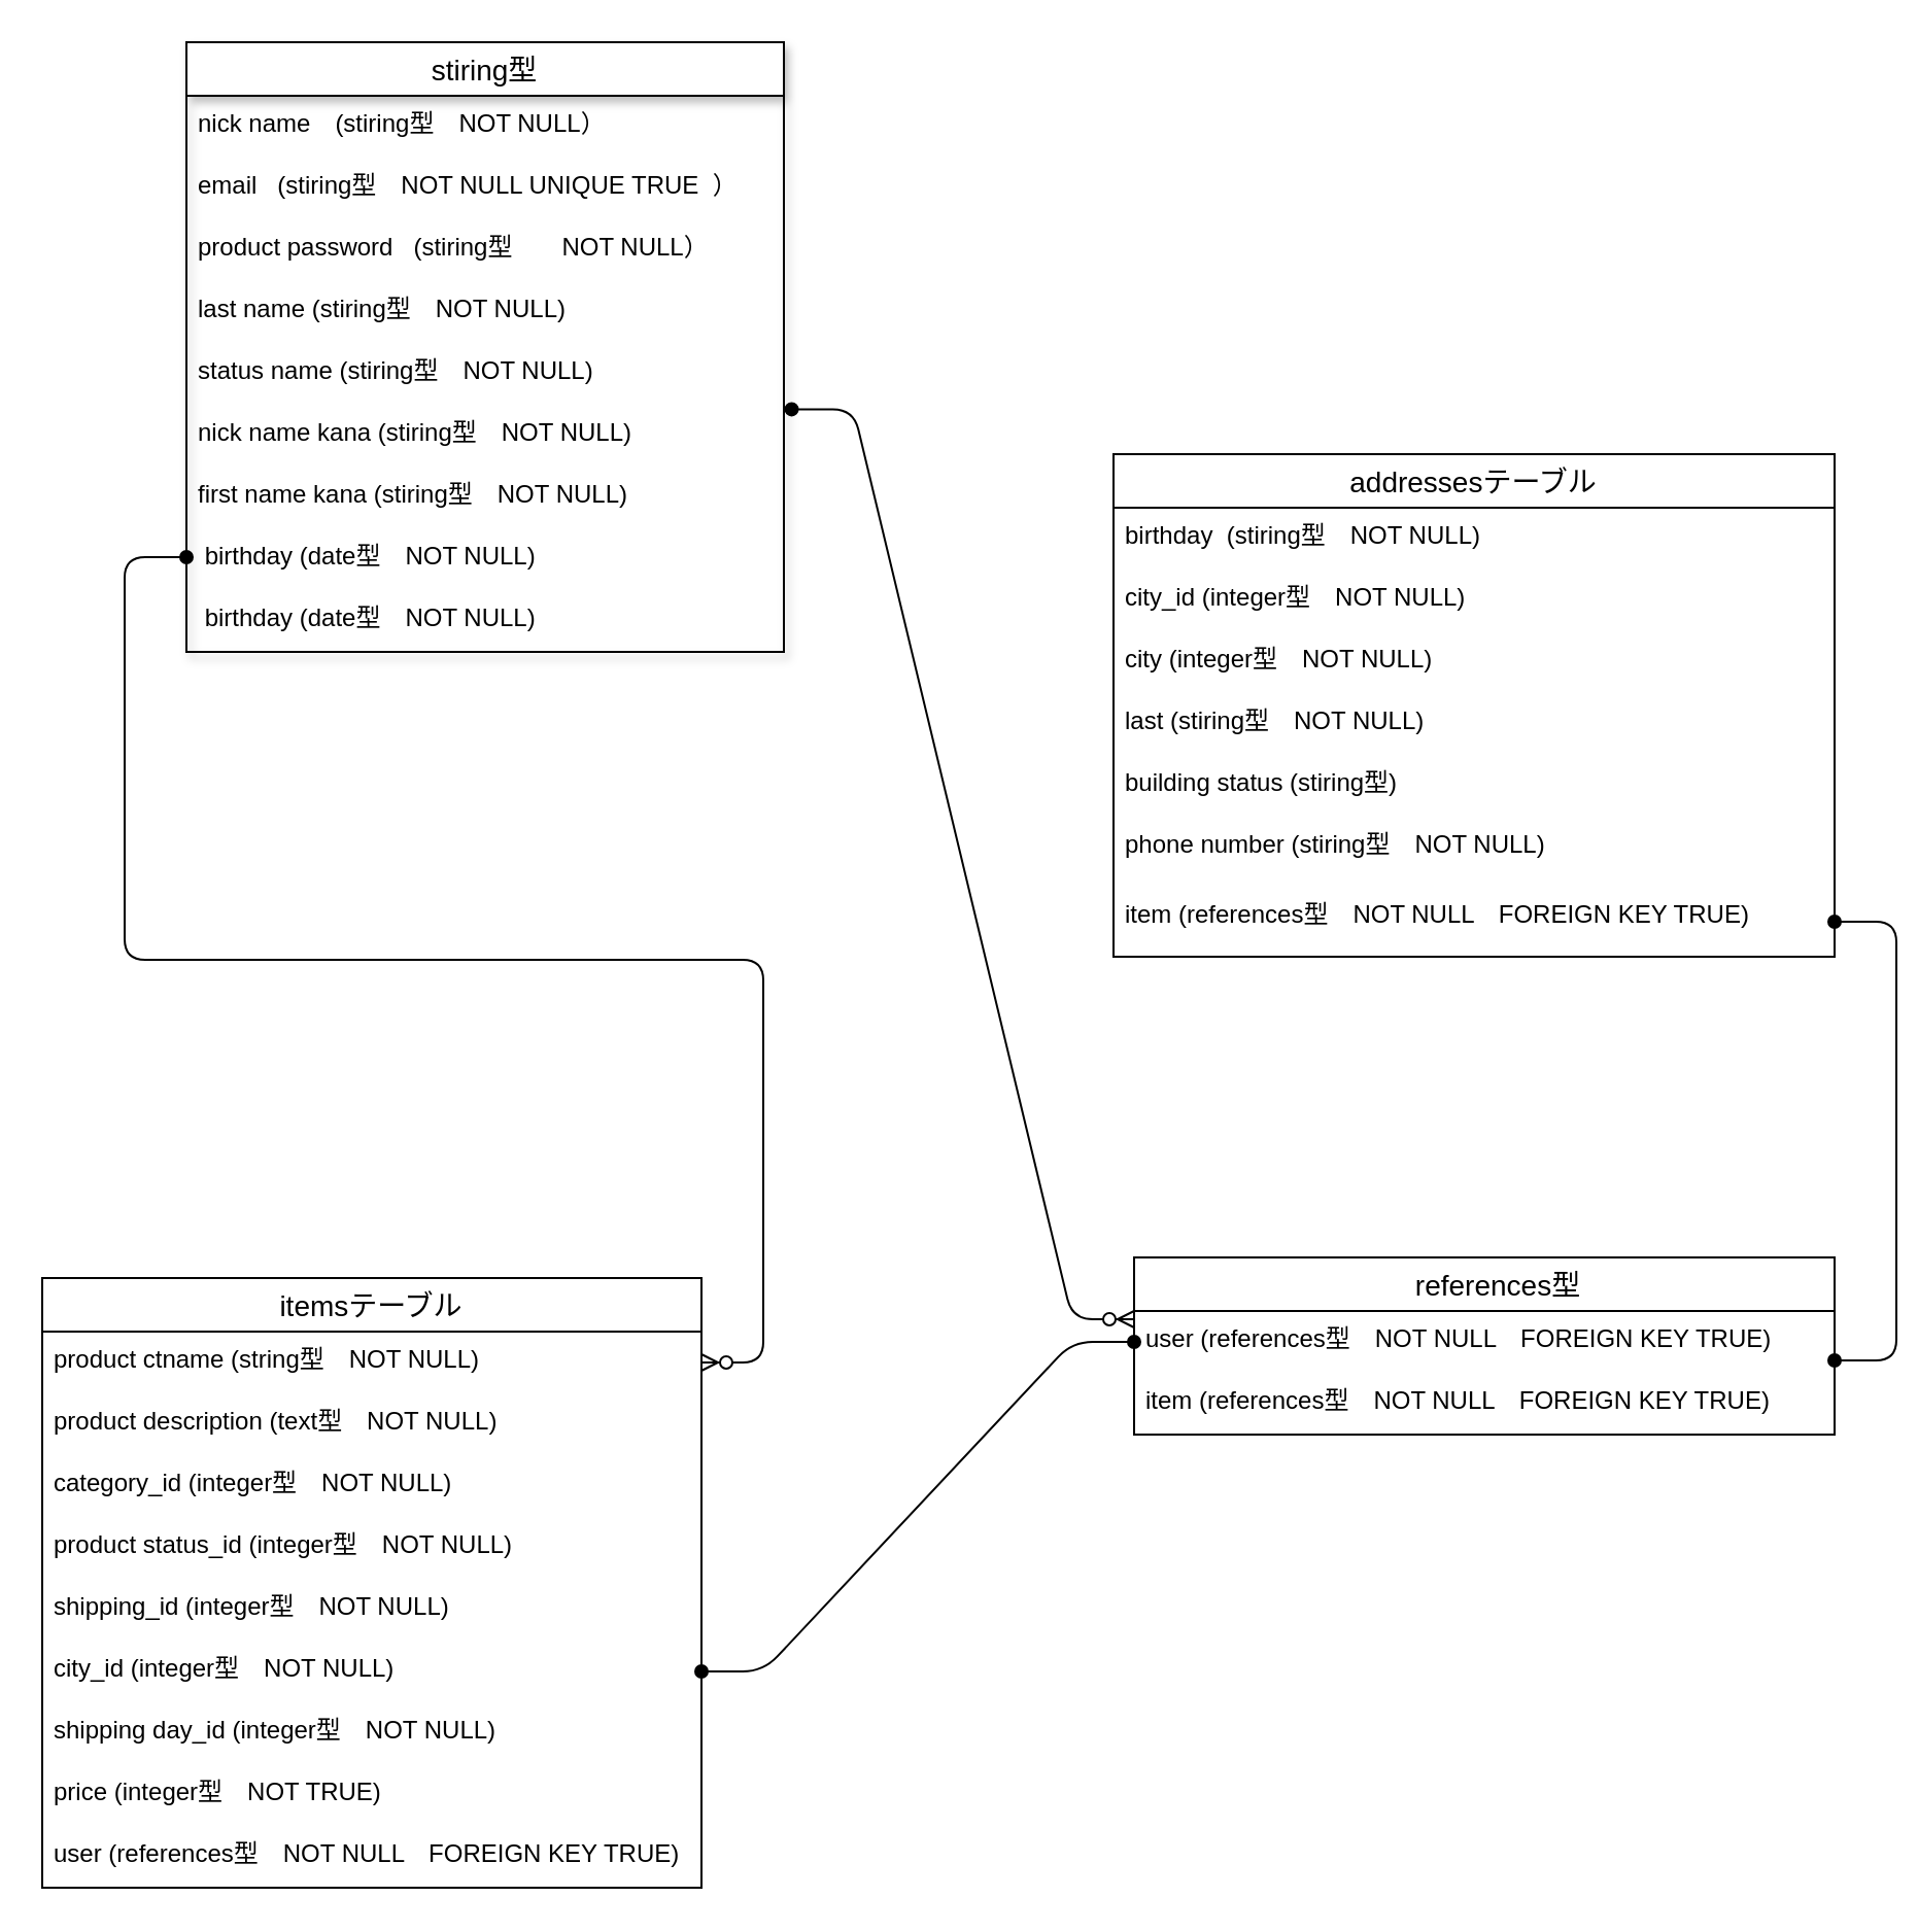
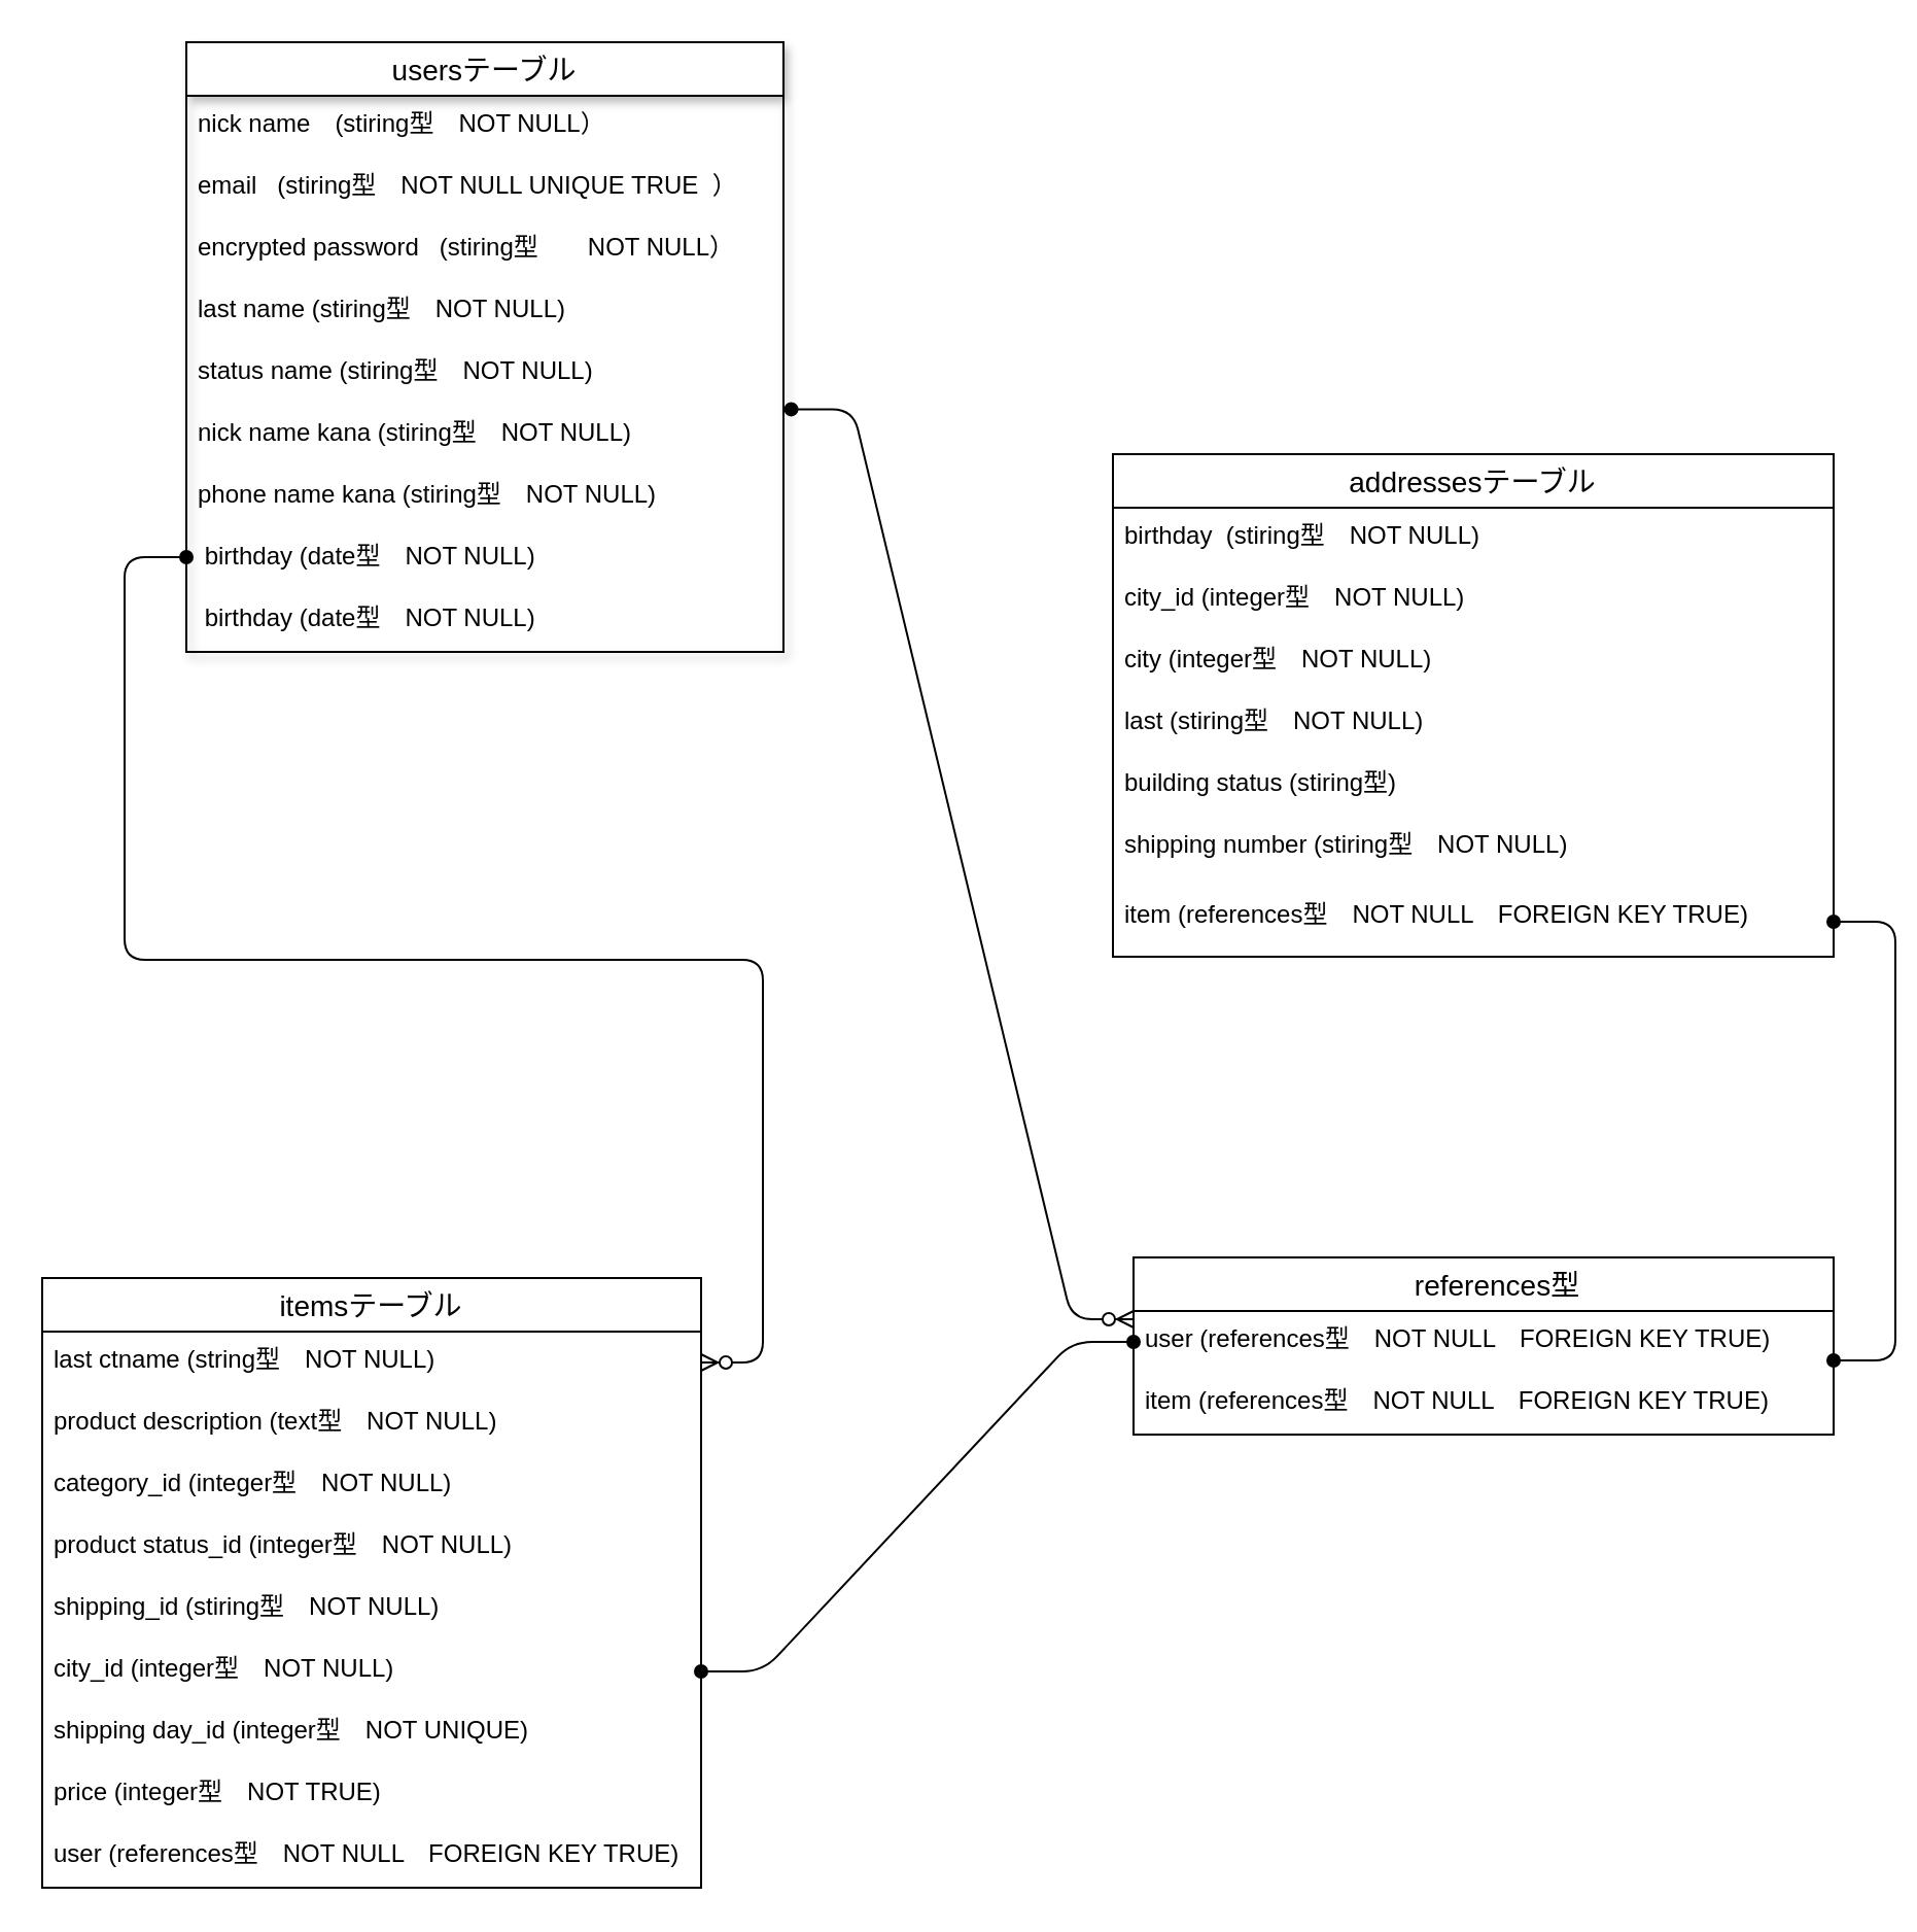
- <mxCell id="2" value="stiring型" style="swimlane;fontStyle=0;childLayout=stackLayout;horizontal=1;startSize=26;horizontalStack=0;resizeParent=1;resizeParentMax=0;resizeLast=0;collapsible=1;marginBottom=0;align=center;fontSize=14;shadow=1;" parent="1" vertex="1"><mxGeometry x="90" y="20" width="290" height="296" as="geometry" /></mxCell>
+ <mxCell id="2" value="usersテーブル" style="swimlane;fontStyle=0;childLayout=stackLayout;horizontal=1;startSize=26;horizontalStack=0;resizeParent=1;resizeParentMax=0;resizeLast=0;collapsible=1;marginBottom=0;align=center;fontSize=14;shadow=1;" parent="1" vertex="1"><mxGeometry x="90" y="20" width="290" height="296" as="geometry" /></mxCell>
- <mxCell id="5" value="product password   (stiring型　　NOT NULL）&#10;" style="text;strokeColor=none;fillColor=none;spacingLeft=4;spacingRight=4;overflow=hidden;rotatable=0;points=[[0,0.5],[1,0.5]];portConstraint=eastwest;fontSize=12;fontStyle=0" parent="2" vertex="1"><mxGeometry y="86" width="290" height="30" as="geometry" /></mxCell>
+ <mxCell id="5" value="encrypted password   (stiring型　　NOT NULL）&#10;" style="text;strokeColor=none;fillColor=none;spacingLeft=4;spacingRight=4;overflow=hidden;rotatable=0;points=[[0,0.5],[1,0.5]];portConstraint=eastwest;fontSize=12;fontStyle=0" parent="2" vertex="1"><mxGeometry y="86" width="290" height="30" as="geometry" /></mxCell>
- <mxCell id="9" value="first name kana (stiring型　NOT NULL)&#10;" style="text;strokeColor=none;fillColor=none;spacingLeft=4;spacingRight=4;overflow=hidden;rotatable=0;points=[[0,0.5],[1,0.5]];portConstraint=eastwest;fontSize=12;fontStyle=0" parent="2" vertex="1"><mxGeometry y="206" width="290" height="30" as="geometry" /></mxCell>
+ <mxCell id="9" value="phone name kana (stiring型　NOT NULL)&#10;" style="text;strokeColor=none;fillColor=none;spacingLeft=4;spacingRight=4;overflow=hidden;rotatable=0;points=[[0,0.5],[1,0.5]];portConstraint=eastwest;fontSize=12;fontStyle=0" parent="2" vertex="1"><mxGeometry y="206" width="290" height="30" as="geometry" /></mxCell>
- <mxCell id="28" value="phone number (stiring型　NOT NULL)&#10;" style="text;strokeColor=none;fillColor=none;spacingLeft=4;spacingRight=4;overflow=hidden;rotatable=0;points=[[0,0.5],[1,0.5]];portConstraint=eastwest;fontSize=12;fontStyle=0" parent="22" vertex="1"><mxGeometry y="176" width="350" height="34" as="geometry" /></mxCell>
+ <mxCell id="28" value="shipping number (stiring型　NOT NULL)&#10;" style="text;strokeColor=none;fillColor=none;spacingLeft=4;spacingRight=4;overflow=hidden;rotatable=0;points=[[0,0.5],[1,0.5]];portConstraint=eastwest;fontSize=12;fontStyle=0" parent="22" vertex="1"><mxGeometry y="176" width="350" height="34" as="geometry" /></mxCell>
- <mxCell id="13" value="product ctname (string型　NOT NULL)" style="text;strokeColor=none;fillColor=none;spacingLeft=4;spacingRight=4;overflow=hidden;rotatable=0;points=[[0,0.5],[1,0.5]];portConstraint=eastwest;fontSize=12;" parent="12" vertex="1"><mxGeometry y="26" width="320" height="30" as="geometry" /></mxCell>
+ <mxCell id="13" value="last ctname (string型　NOT NULL)" style="text;strokeColor=none;fillColor=none;spacingLeft=4;spacingRight=4;overflow=hidden;rotatable=0;points=[[0,0.5],[1,0.5]];portConstraint=eastwest;fontSize=12;" parent="12" vertex="1"><mxGeometry y="26" width="320" height="30" as="geometry" /></mxCell>
- <mxCell id="17" value="shipping_id (integer型　NOT NULL)" style="text;strokeColor=none;fillColor=none;spacingLeft=4;spacingRight=4;overflow=hidden;rotatable=0;points=[[0,0.5],[1,0.5]];portConstraint=eastwest;fontSize=12;" parent="12" vertex="1"><mxGeometry y="146" width="320" height="30" as="geometry" /></mxCell>
+ <mxCell id="17" value="shipping_id (stiring型　NOT NULL)" style="text;strokeColor=none;fillColor=none;spacingLeft=4;spacingRight=4;overflow=hidden;rotatable=0;points=[[0,0.5],[1,0.5]];portConstraint=eastwest;fontSize=12;" parent="12" vertex="1"><mxGeometry y="146" width="320" height="30" as="geometry" /></mxCell>
- <mxCell id="19" value="shipping day_id (integer型　NOT NULL)" style="text;strokeColor=none;fillColor=none;spacingLeft=4;spacingRight=4;overflow=hidden;rotatable=0;points=[[0,0.5],[1,0.5]];portConstraint=eastwest;fontSize=12;" parent="12" vertex="1"><mxGeometry y="206" width="320" height="30" as="geometry" /></mxCell>
+ <mxCell id="19" value="shipping day_id (integer型　NOT UNIQUE)" style="text;strokeColor=none;fillColor=none;spacingLeft=4;spacingRight=4;overflow=hidden;rotatable=0;points=[[0,0.5],[1,0.5]];portConstraint=eastwest;fontSize=12;" parent="12" vertex="1"><mxGeometry y="206" width="320" height="30" as="geometry" /></mxCell>
